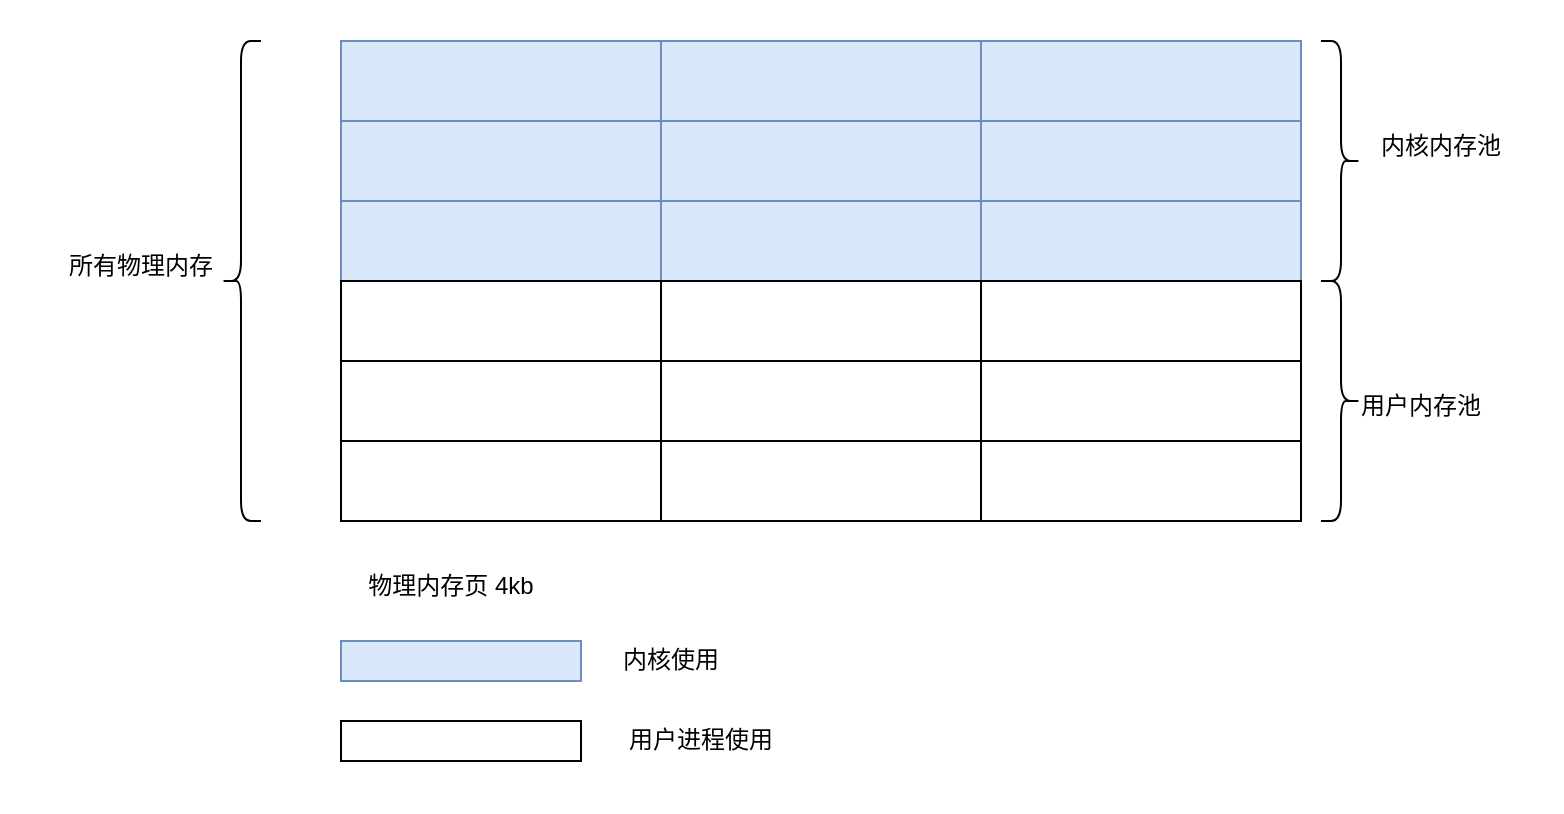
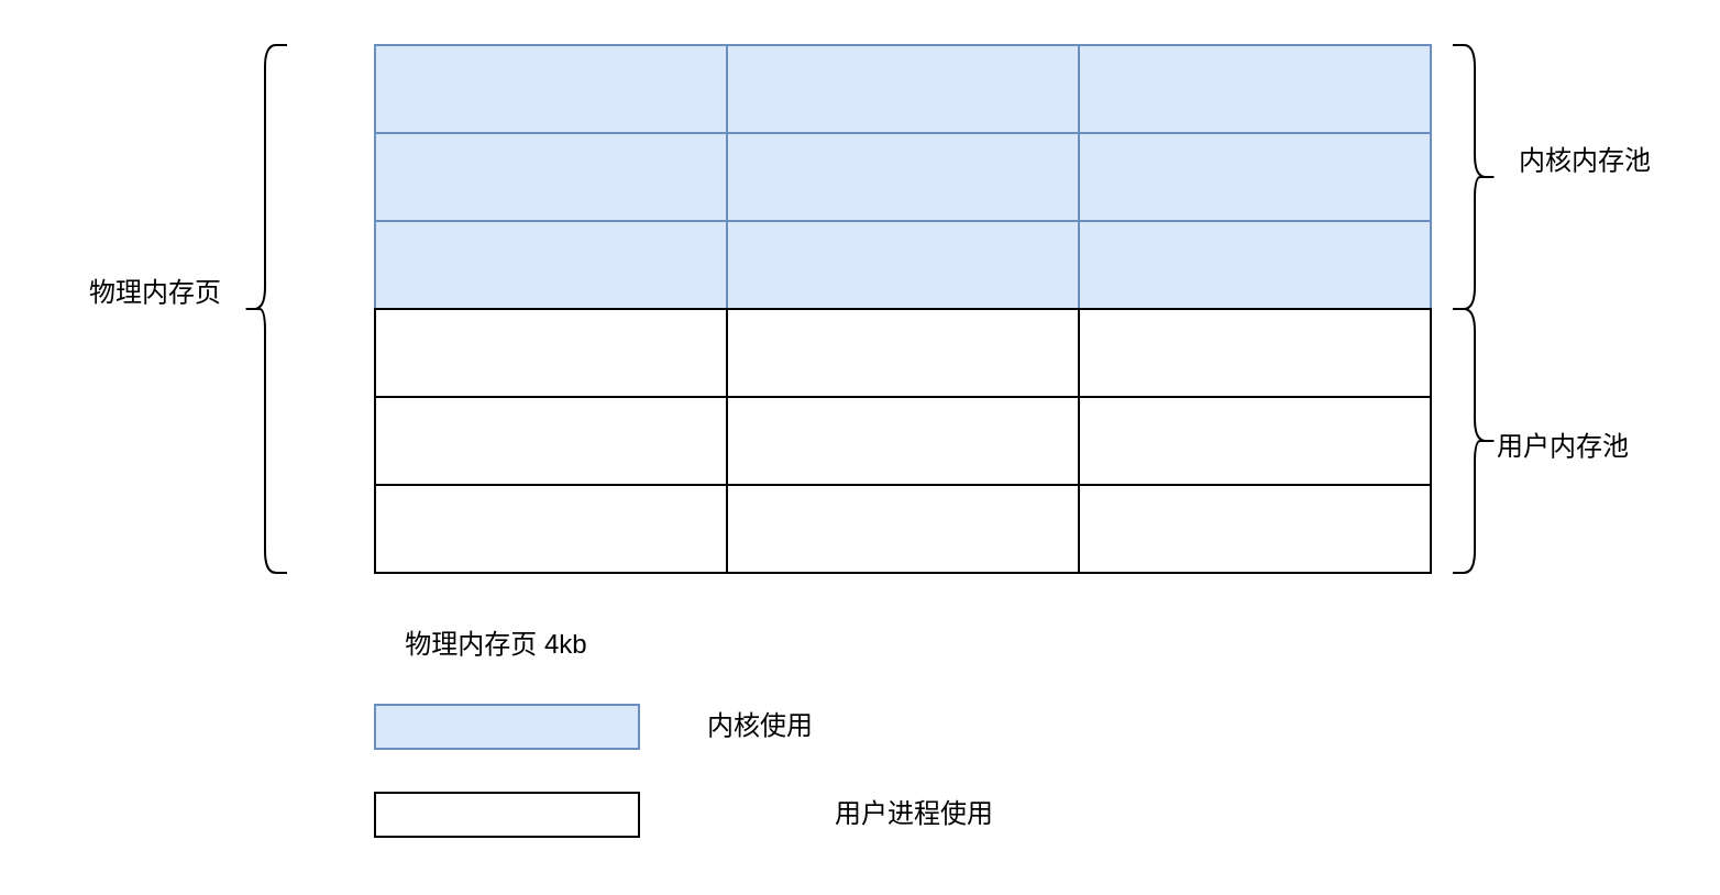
- <mxCell id="22" value="所有物理内存" style="text;html=1;align=center;verticalAlign=middle;resizable=0;points=[];autosize=1;strokeColor=none;fillColor=none;" vertex="1" parent="1"><mxGeometry x="20" y="118" width="100" height="30" as="geometry" /></mxCell>
+ <mxCell id="22" value="物理内存页" style="text;html=1;align=center;verticalAlign=middle;resizable=0;points=[];autosize=1;strokeColor=none;fillColor=none;" vertex="1" parent="1"><mxGeometry x="20" y="118" width="100" height="30" as="geometry" /></mxCell>
- <mxCell id="29" value="内核使用" style="text;html=1;align=center;verticalAlign=middle;resizable=0;points=[];autosize=1;strokeColor=none;fillColor=none;" vertex="1" parent="1"><mxGeometry x="300" y="315" width="70" height="30" as="geometry" /></mxCell>
+ <mxCell id="29" value="内核使用" style="text;html=1;align=center;verticalAlign=middle;resizable=0;points=[];autosize=1;strokeColor=none;fillColor=none;" vertex="1" parent="1"><mxGeometry x="310" y="315" width="70" height="30" as="geometry" /></mxCell>
- <mxCell id="31" value="用户进程使用" style="text;html=1;align=center;verticalAlign=middle;resizable=0;points=[];autosize=1;strokeColor=none;fillColor=none;" vertex="1" parent="1"><mxGeometry x="300" y="355" width="100" height="30" as="geometry" /></mxCell>
+ <mxCell id="31" value="用户进程使用" style="text;html=1;align=center;verticalAlign=middle;resizable=0;points=[];autosize=1;strokeColor=none;fillColor=none;" vertex="1" parent="1"><mxGeometry x="365" y="355" width="100" height="30" as="geometry" /></mxCell>
